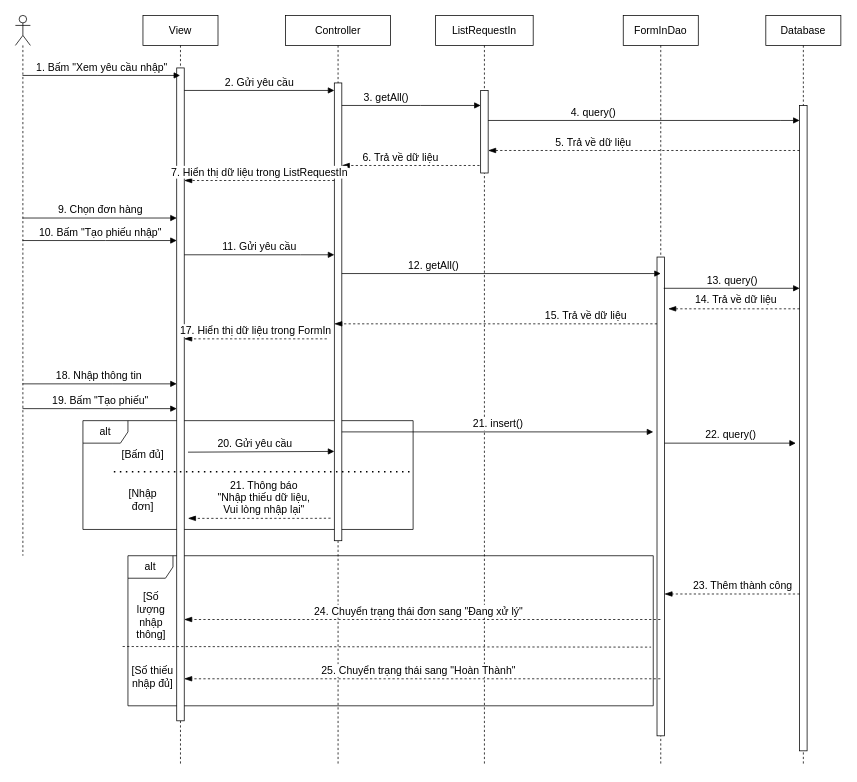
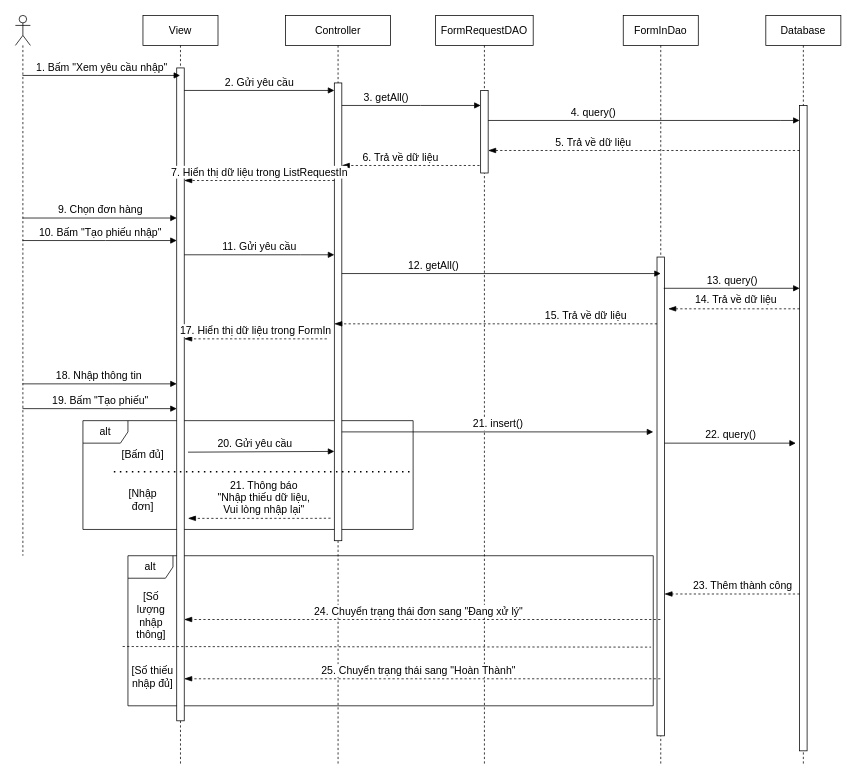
- <mxCell id="16" value="ListRequestIn" style="shape=umlLifeline;perimeter=lifelinePerimeter;whiteSpace=wrap;html=1;container=1;collapsible=0;recursiveResize=0;outlineConnect=0;fontSize=14;" parent="1" vertex="1"><mxGeometry x="580" y="20" width="130" height="1000" as="geometry" /></mxCell>
+ <mxCell id="16" value="FormRequestDAO" style="shape=umlLifeline;perimeter=lifelinePerimeter;whiteSpace=wrap;html=1;container=1;collapsible=0;recursiveResize=0;outlineConnect=0;fontSize=14;" parent="1" vertex="1"><mxGeometry x="580" y="20" width="130" height="1000" as="geometry" /></mxCell>
